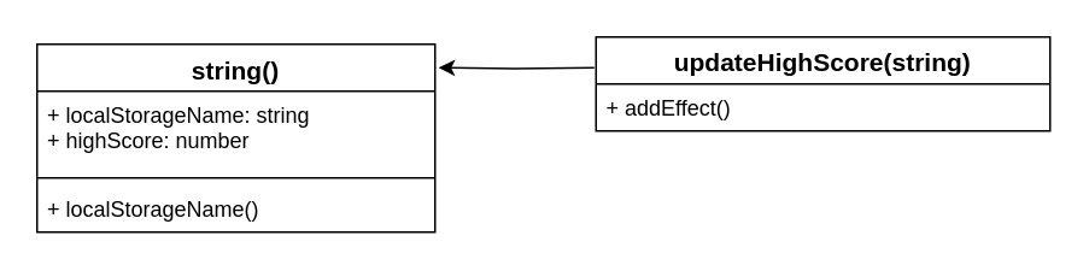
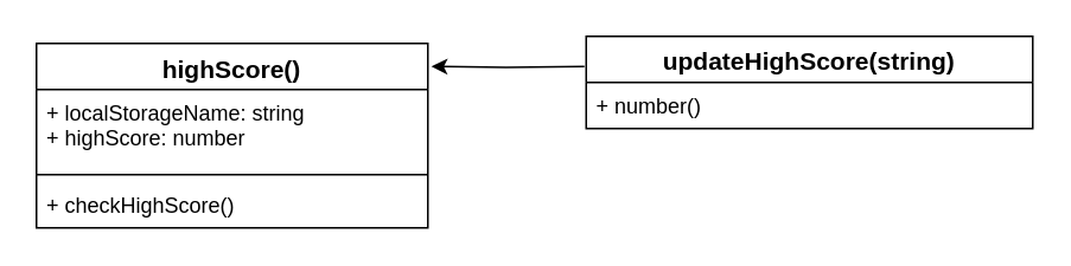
- <mxCell id="2" value="string()" style="swimlane;fontStyle=1;align=center;verticalAlign=top;childLayout=stackLayout;horizontal=1;startSize=26;horizontalStack=0;resizeParent=1;resizeParentMax=0;resizeLast=0;collapsible=1;marginBottom=0;fontSize=14;" vertex="1" parent="1"><mxGeometry x="20" y="24" width="220" height="104" as="geometry" /></mxCell>
+ <mxCell id="2" value="highScore()" style="swimlane;fontStyle=1;align=center;verticalAlign=top;childLayout=stackLayout;horizontal=1;startSize=26;horizontalStack=0;resizeParent=1;resizeParentMax=0;resizeLast=0;collapsible=1;marginBottom=0;fontSize=14;" vertex="1" parent="1"><mxGeometry x="20" y="24" width="220" height="104" as="geometry" /></mxCell>
- <mxCell id="8" value="+ addEffect()" style="text;strokeColor=none;fillColor=none;align=left;verticalAlign=top;spacingLeft=4;spacingRight=4;overflow=hidden;rotatable=0;points=[[0,0.5],[1,0.5]];portConstraint=eastwest;" vertex="1" parent="7"><mxGeometry y="26" width="251" height="26" as="geometry" /></mxCell>
+ <mxCell id="8" value="+ number()" style="text;strokeColor=none;fillColor=none;align=left;verticalAlign=top;spacingLeft=4;spacingRight=4;overflow=hidden;rotatable=0;points=[[0,0.5],[1,0.5]];portConstraint=eastwest;" vertex="1" parent="7"><mxGeometry y="26" width="251" height="26" as="geometry" /></mxCell>
- <mxCell id="5" value="+ localStorageName()" style="text;strokeColor=none;fillColor=none;align=left;verticalAlign=top;spacingLeft=4;spacingRight=4;overflow=hidden;rotatable=0;points=[[0,0.5],[1,0.5]];portConstraint=eastwest;" vertex="1" parent="2"><mxGeometry y="78" width="220" height="26" as="geometry" /></mxCell>
+ <mxCell id="5" value="+ checkHighScore()" style="text;strokeColor=none;fillColor=none;align=left;verticalAlign=top;spacingLeft=4;spacingRight=4;overflow=hidden;rotatable=0;points=[[0,0.5],[1,0.5]];portConstraint=eastwest;" vertex="1" parent="2"><mxGeometry y="78" width="220" height="26" as="geometry" /></mxCell>
